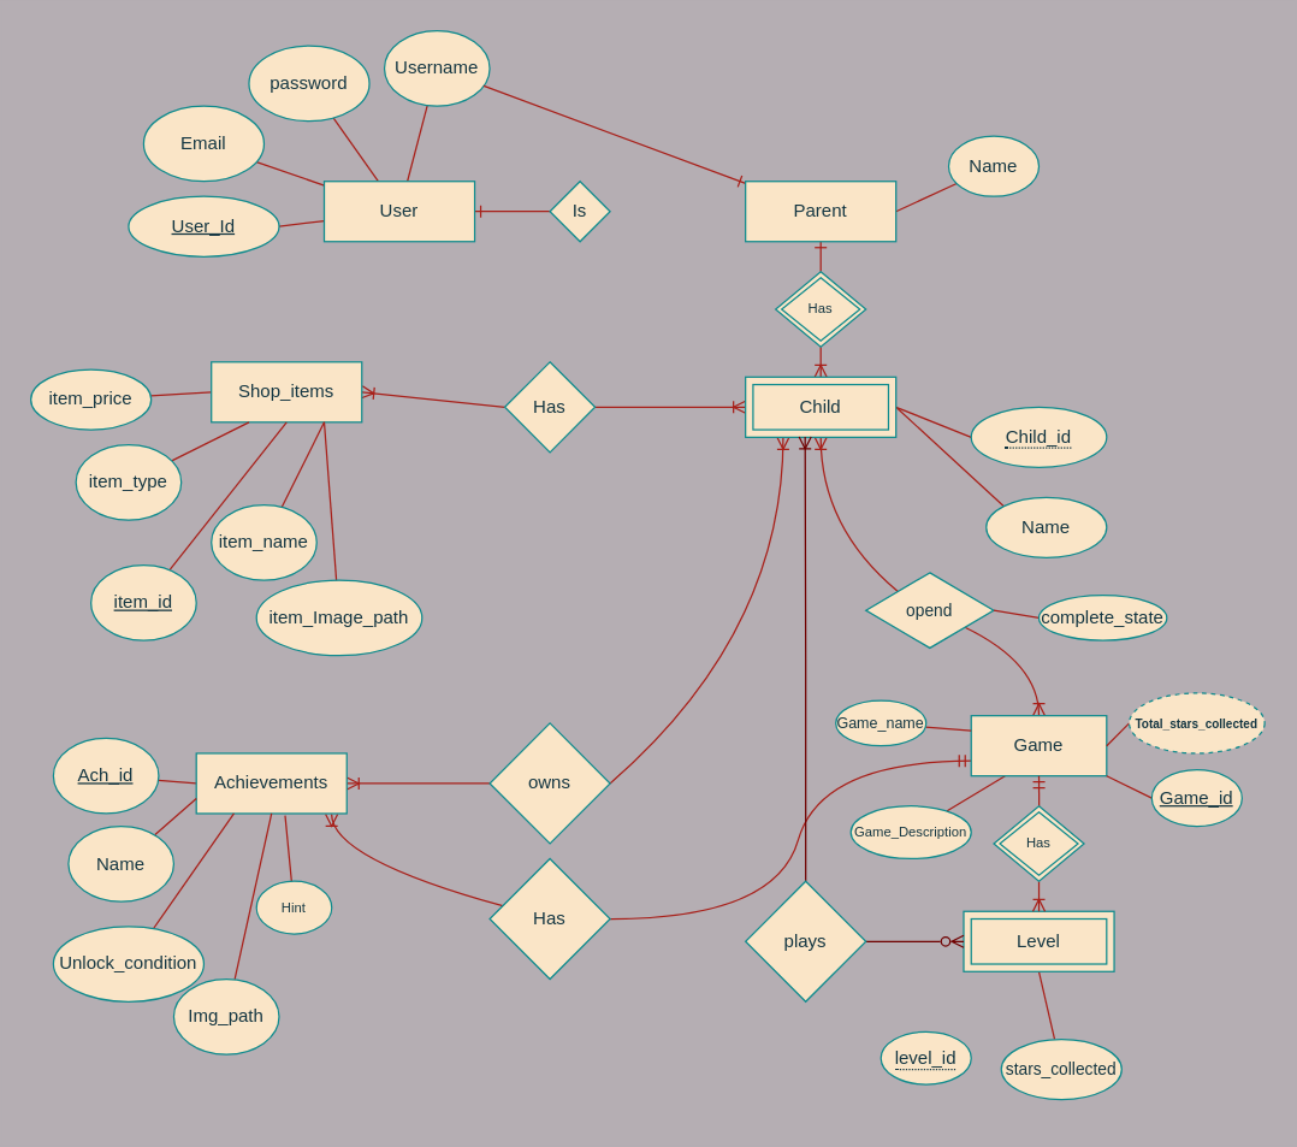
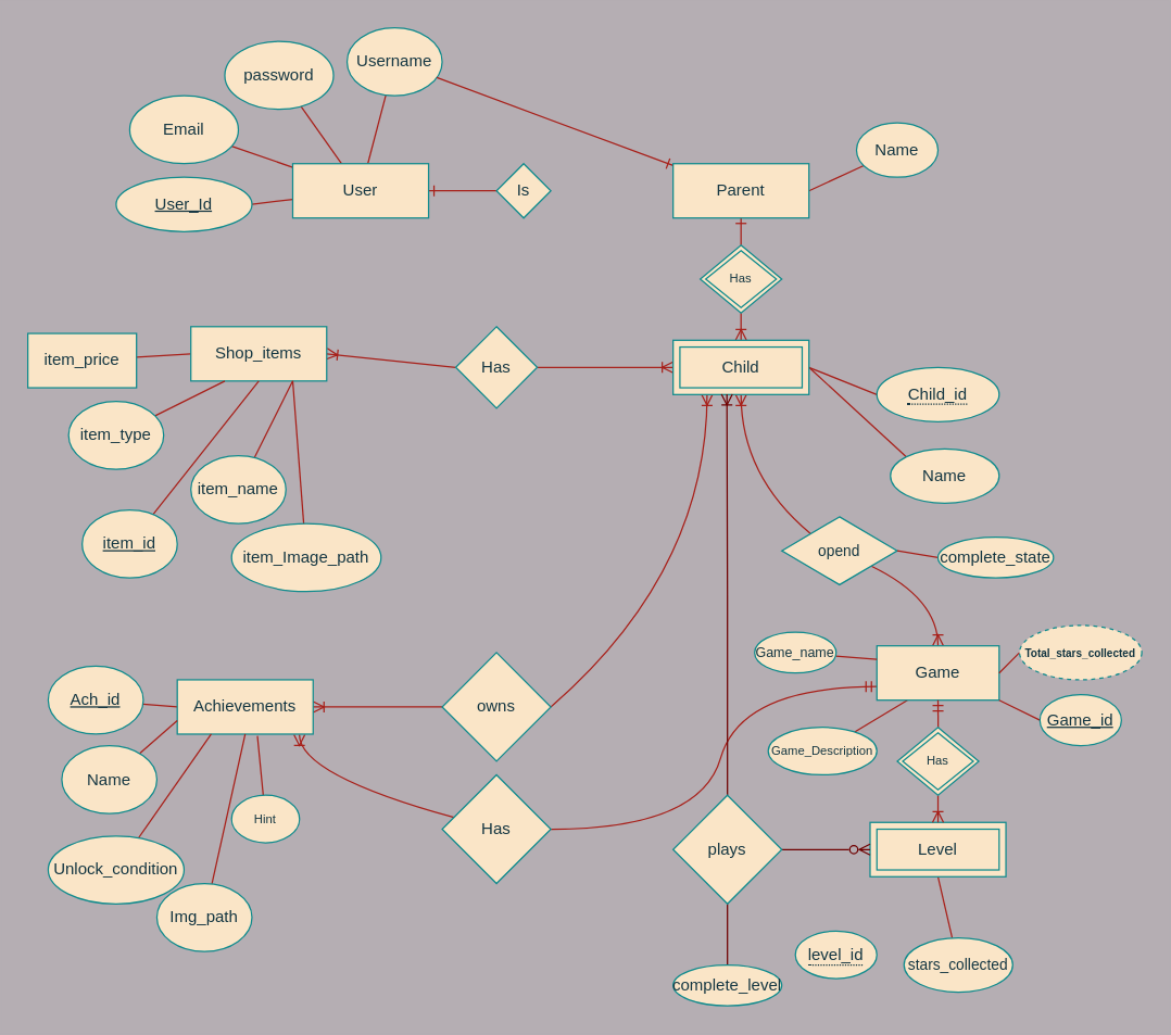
- <mxCell id="51" value="item_price" style="ellipse;whiteSpace=wrap;html=1;rounded=0;fillColor=#FAE5C7;strokeColor=#0F8B8D;fontColor=#143642;" parent="1" vertex="1"><mxGeometry x="20" y="245" width="80" height="40" as="geometry" /></mxCell>
+ <mxCell id="51" value="item_price" style="whiteSpace=wrap;html=1;fillColor=#FAE5C7;strokeColor=#0F8B8D;fontColor=#143642;rounded=0;" parent="1" vertex="1"><mxGeometry x="20" y="245" width="80" height="40" as="geometry" /></mxCell>
+ <mxCell id="60" style="edgeStyle=none;rounded=0;orthogonalLoop=1;jettySize=auto;html=1;exitX=0.5;exitY=0;exitDx=0;exitDy=0;entryX=0.5;entryY=1;entryDx=0;entryDy=0;fontSize=11;endArrow=none;endFill=0;labelBackgroundColor=#DAD2D8;strokeColor=#6F0000;fontColor=#143642;curved=1;fillColor=#a20025;" parent="1" source="61" target="82" edge="1"><mxGeometry relative="1" as="geometry"><mxPoint x="725" y="560" as="targetPoint" /></mxGeometry></mxCell>
+ <mxCell id="61" value="complete_level" style="ellipse;whiteSpace=wrap;html=1;align=center;rounded=0;fillColor=#FAE5C7;strokeColor=#0F8B8D;fontColor=#143642;" parent="1" vertex="1"><mxGeometry x="495" y="710" width="80" height="30" as="geometry" /></mxCell>
